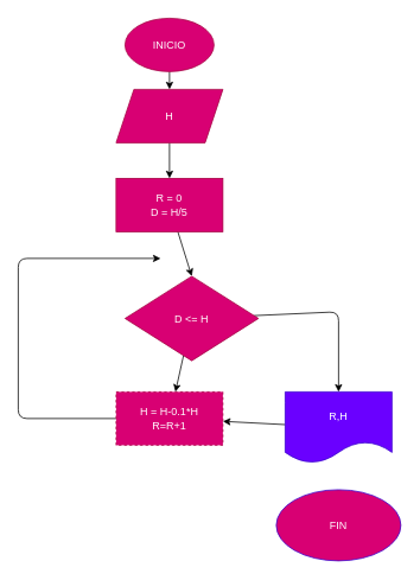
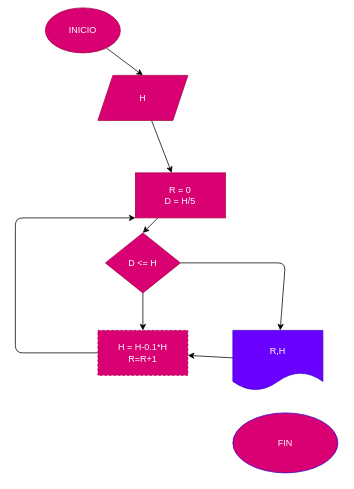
- <mxCell id="3" value="INICIO" style="ellipse;whiteSpace=wrap;html=1;fillColor=#d80073;fontColor=#ffffff;strokeColor=#A50040;" vertex="1" parent="1"><mxGeometry x="140" y="20" width="100" height="60" as="geometry" /></mxCell>
+ <mxCell id="3" value="INICIO" style="ellipse;whiteSpace=wrap;html=1;fillColor=#d80073;fontColor=#ffffff;strokeColor=#A50040;" vertex="1" parent="1"><mxGeometry x="60" y="10" width="100" height="60" as="geometry" /></mxCell>
- <mxCell id="7" value="R = 0&lt;br&gt;D = H/5" style="whiteSpace=wrap;html=1;fillColor=#d80073;fontColor=#ffffff;strokeColor=#A50040;" vertex="1" parent="1"><mxGeometry x="130" y="200" width="120" height="60" as="geometry" /></mxCell>
+ <mxCell id="7" value="R = 0&lt;br&gt;D = H/5" style="whiteSpace=wrap;html=1;fillColor=#d80073;fontColor=#ffffff;strokeColor=#A50040;" vertex="1" parent="1"><mxGeometry x="180" y="230" width="120" height="60" as="geometry" /></mxCell>
- <mxCell id="10" value="D &amp;lt;= H" style="rhombus;whiteSpace=wrap;html=1;fillColor=#d80073;fontColor=#ffffff;strokeColor=#A50040;" vertex="1" parent="1"><mxGeometry x="140" y="310" width="150" height="95" as="geometry" /></mxCell>
+ <mxCell id="10" value="D &amp;lt;= H" style="rhombus;whiteSpace=wrap;html=1;fillColor=#d80073;fontColor=#ffffff;strokeColor=#A50040;" vertex="1" parent="1"><mxGeometry x="140" y="310" width="100" height="80" as="geometry" /></mxCell>
- <mxCell id="14" value="R,H" style="shape=document;whiteSpace=wrap;html=1;boundedLbl=1;fillColor=#6a00ff;fontColor=#ffffff;strokeColor=#3700CC;" vertex="1" parent="1"><mxGeometry x="320" y="440" width="120" height="80" as="geometry" /></mxCell>
+ <mxCell id="14" value="R,H" style="shape=document;whiteSpace=wrap;html=1;boundedLbl=1;fillColor=#6a00ff;fontColor=#ffffff;strokeColor=#3700CC;" vertex="1" parent="1"><mxGeometry x="310" y="440" width="120" height="80" as="geometry" /></mxCell>
